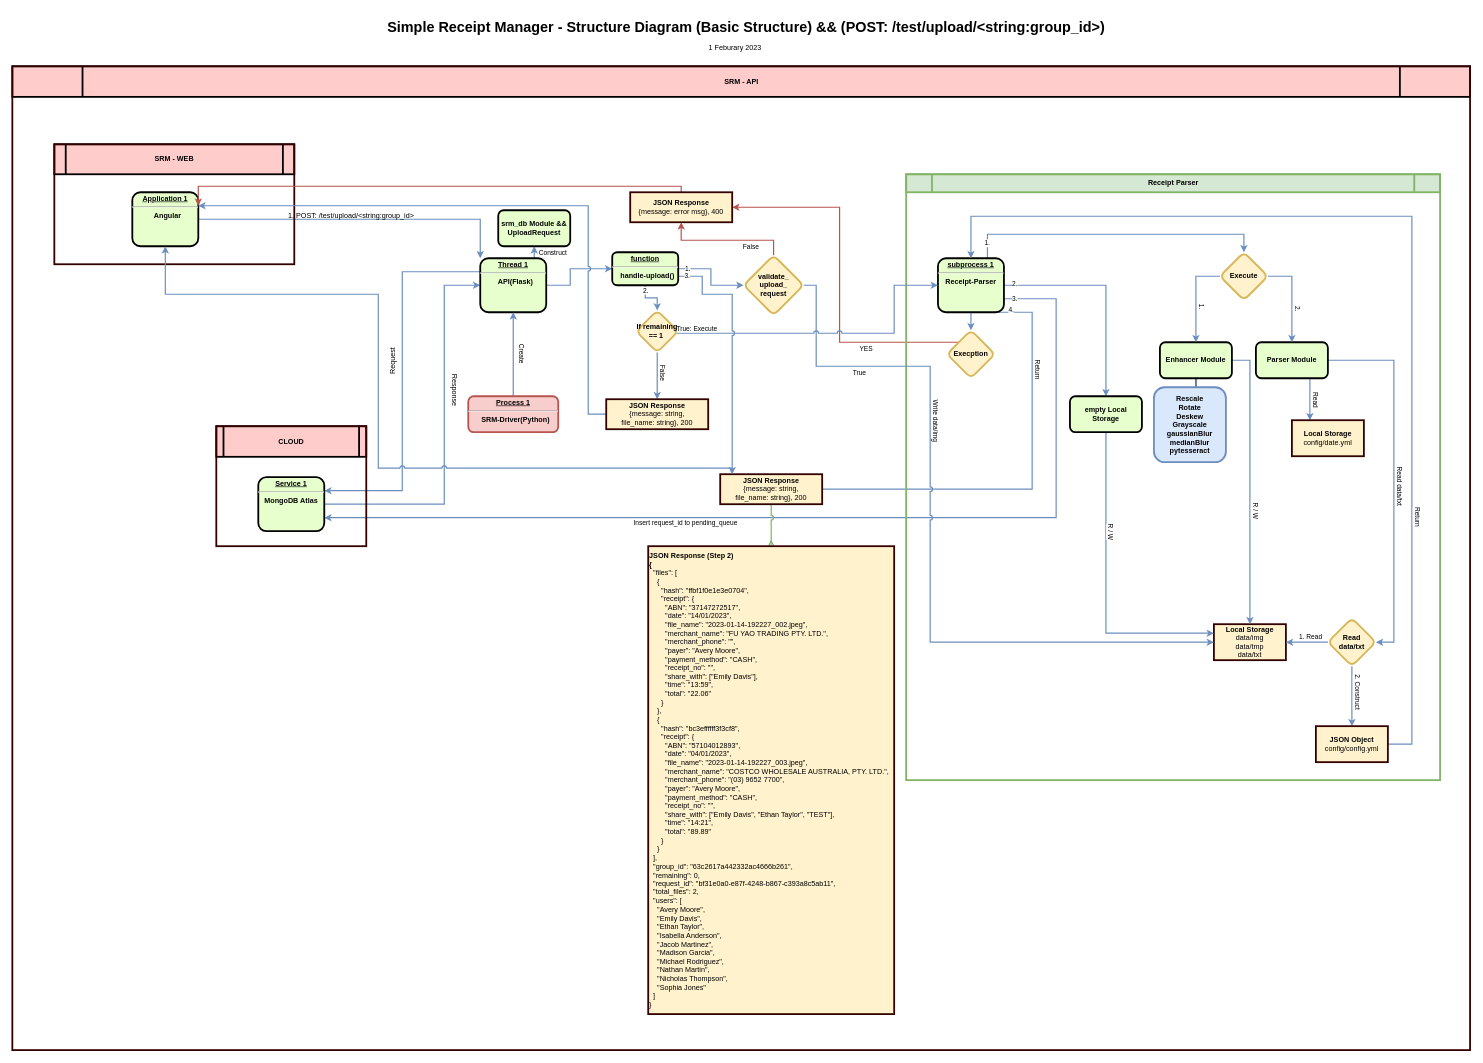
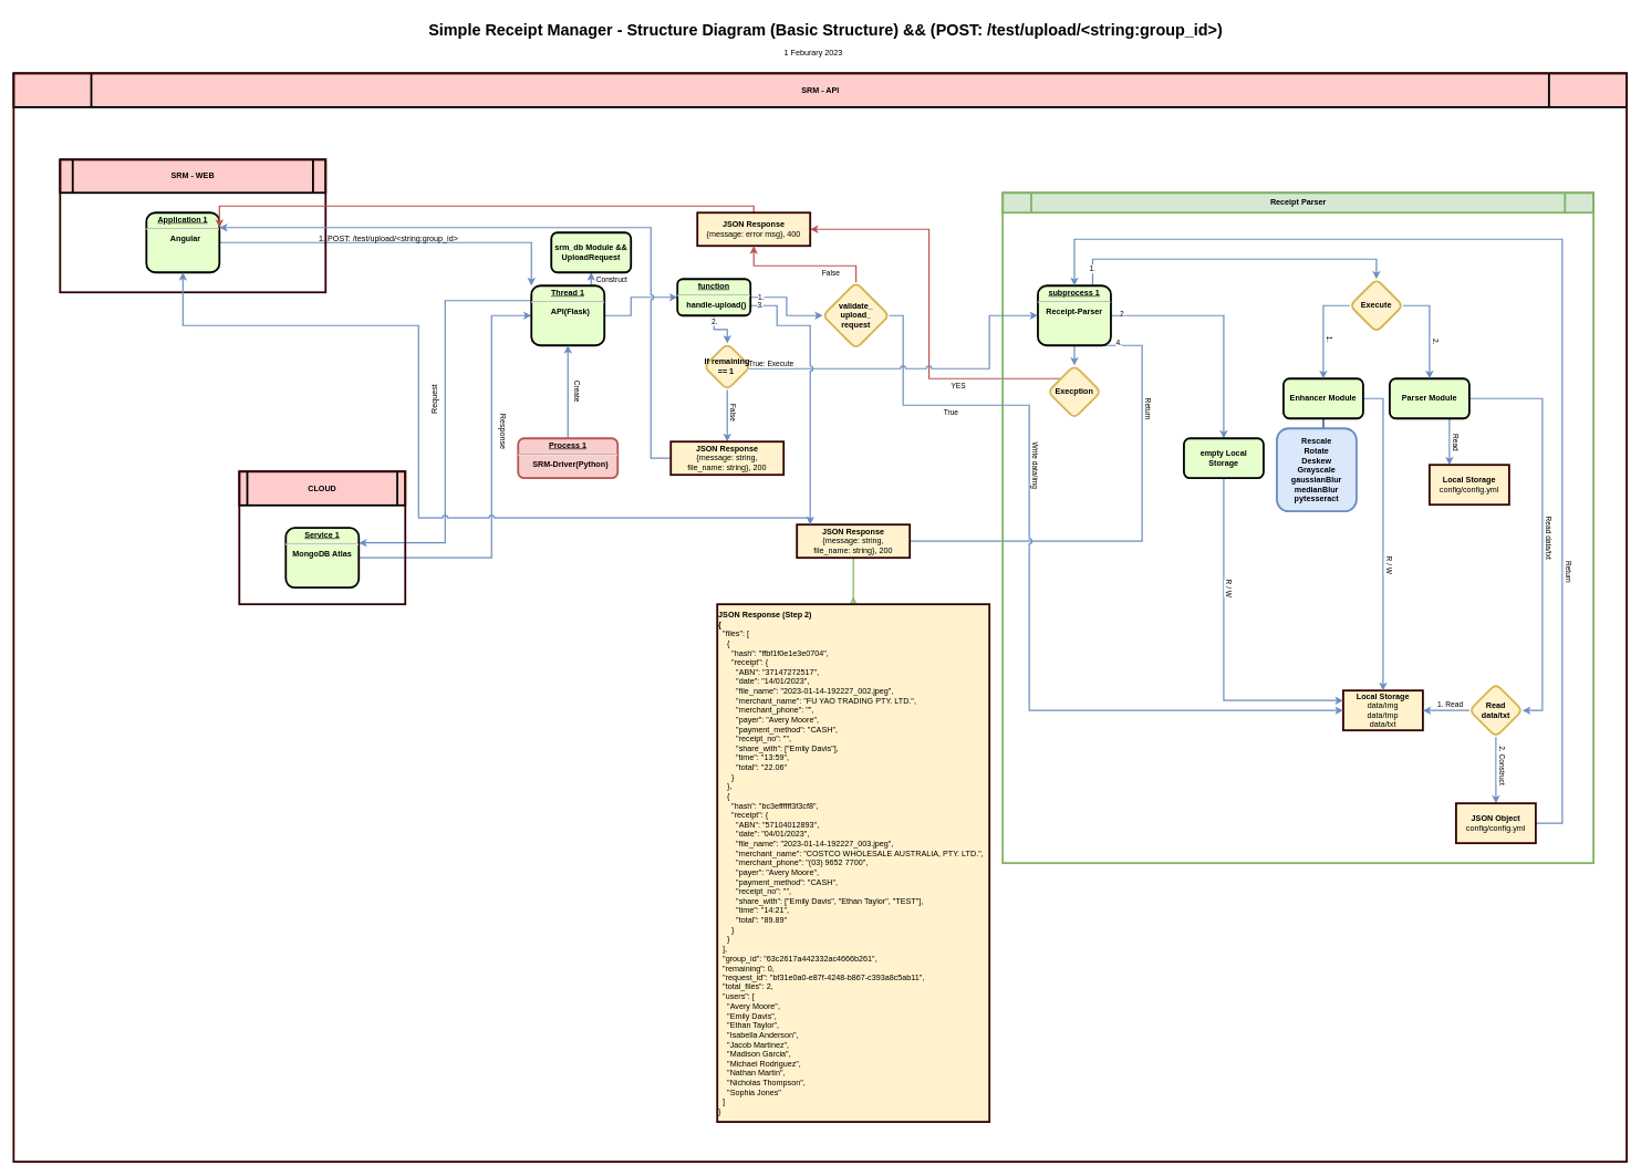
- <mxCell id="54" value="Local Storage&lt;br&gt;&lt;span style=&quot;font-weight: 400;&quot;&gt;config/date.yml&lt;/span&gt;" style="whiteSpace=wrap;html=1;fillColor=#fff2cc;rounded=0;fontStyle=1;strokeWidth=3;strokeColor=#330000;" parent="1" vertex="1"><mxGeometry x="2153" y="700" width="120" height="60" as="geometry" /></mxCell>
+ <mxCell id="54" value="Local Storage&lt;br&gt;&lt;span style=&quot;font-weight: 400;&quot;&gt;config/config.yml&lt;/span&gt;" style="whiteSpace=wrap;html=1;fillColor=#fff2cc;rounded=0;fontStyle=1;strokeWidth=3;strokeColor=#330000;" parent="1" vertex="1"><mxGeometry x="2153" y="700" width="120" height="60" as="geometry" /></mxCell>
- <mxCell id="16" style="edgeStyle=orthogonalEdgeStyle;rounded=0;jumpStyle=arc;orthogonalLoop=1;jettySize=auto;html=1;exitX=1;exitY=0.75;exitDx=0;exitDy=0;entryX=1;entryY=0.75;entryDx=0;entryDy=0;strokeWidth=2;fillColor=#dae8fc;strokeColor=#6c8ebf;" edge="1" parent="1" source="22" target="27"><mxGeometry relative="1" as="geometry"><Array as="points"><mxPoint x="1760" y="498" /><mxPoint x="1760" y="863" /></Array></mxGeometry></mxCell>
- <mxCell id="17" value="Insert request_id to pending_queue" style="edgeLabel;html=1;align=center;verticalAlign=middle;resizable=0;points=[];" vertex="1" connectable="0" parent="16"><mxGeometry x="0.157" y="1" relative="1" as="geometry"><mxPoint x="-104" y="7" as="offset" /></mxGeometry></mxCell>
- <mxCell id="18" value="3." style="edgeLabel;html=1;align=center;verticalAlign=middle;resizable=0;points=[];" vertex="1" connectable="0" parent="16"><mxGeometry x="-0.987" y="2" relative="1" as="geometry"><mxPoint x="6" y="1" as="offset" /></mxGeometry></mxCell>
